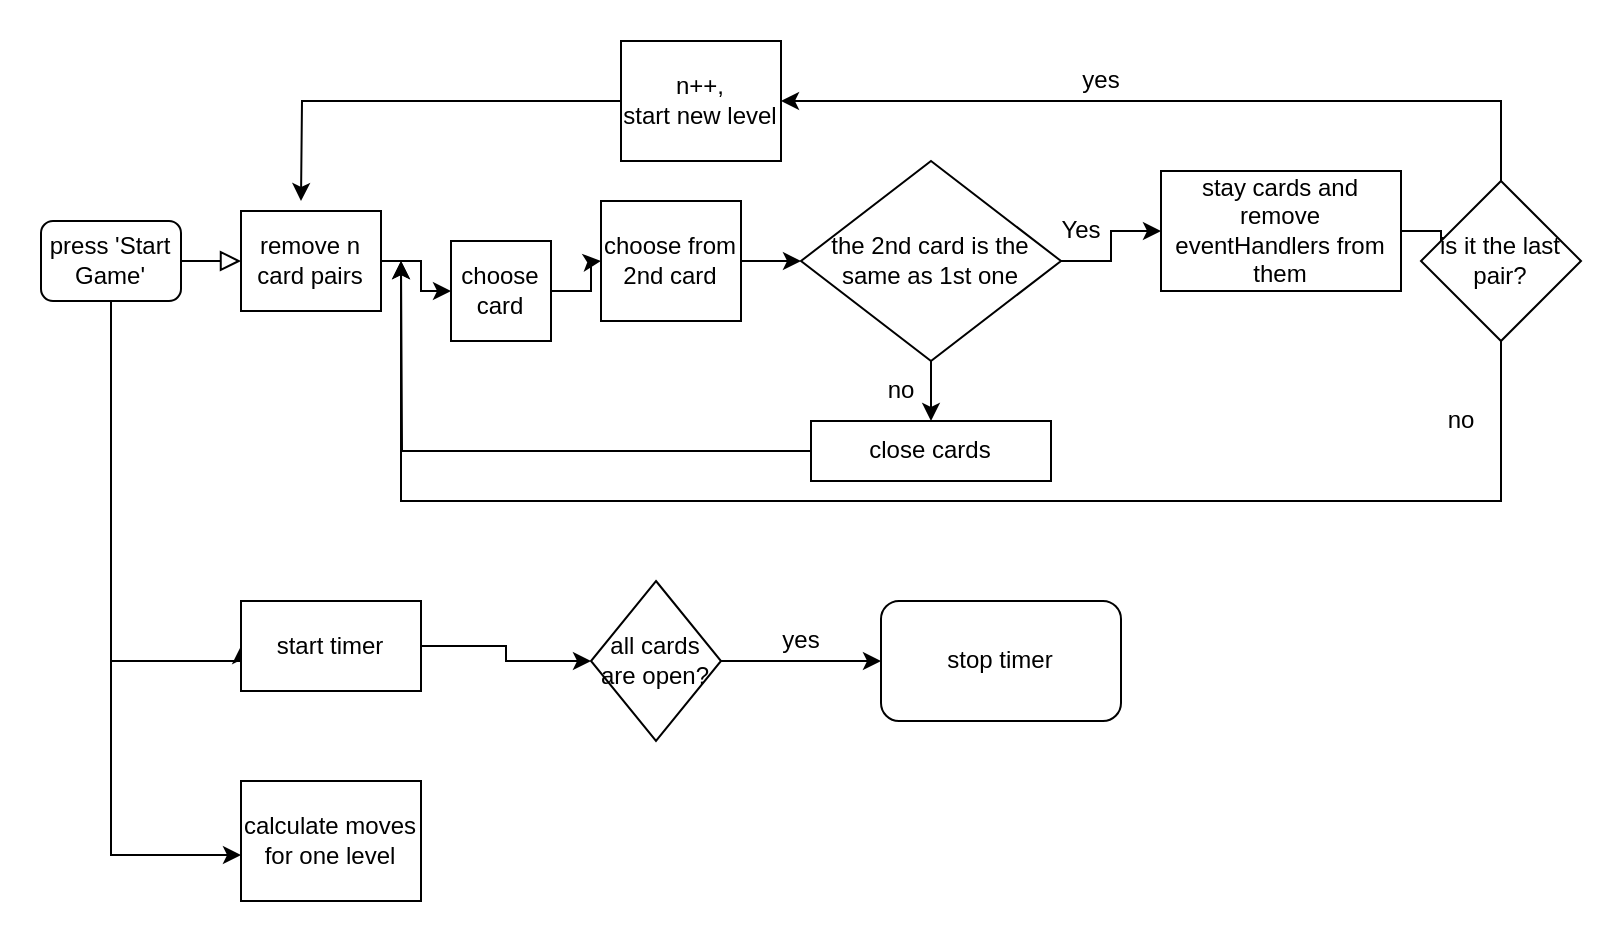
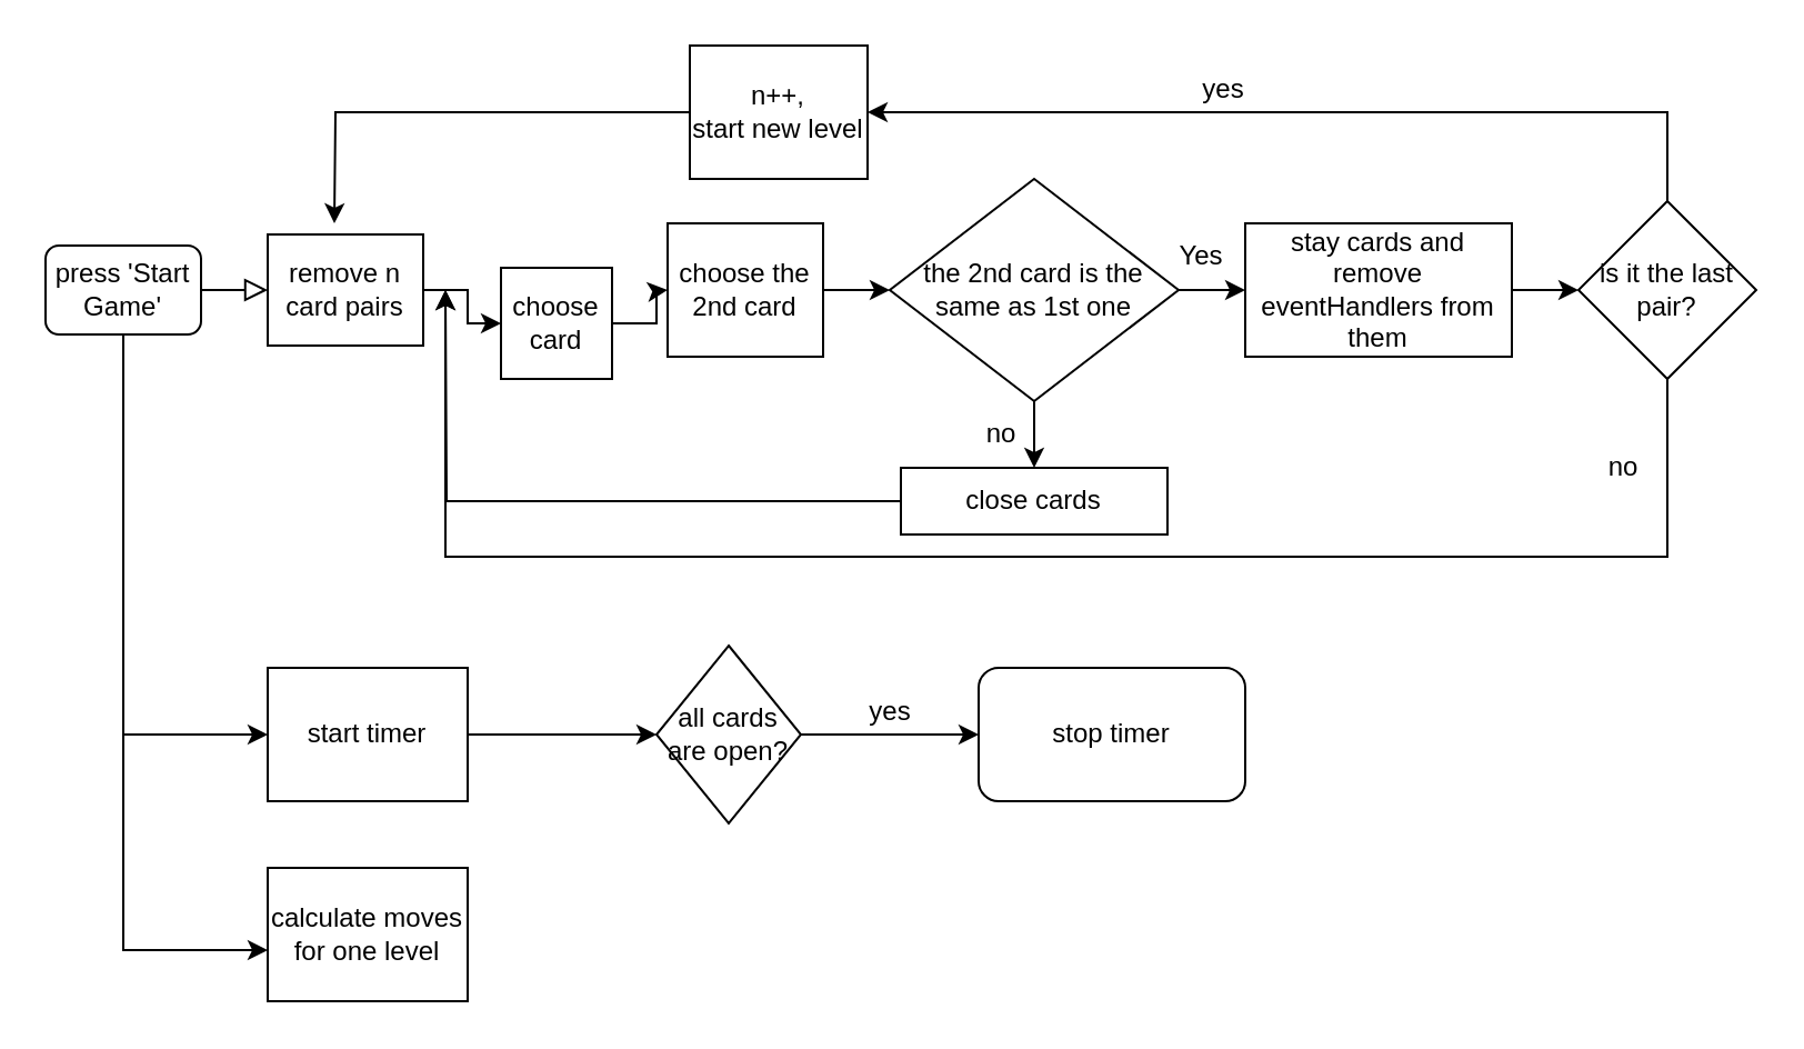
- <mxCell id="16" value="stay cards and remove eventHandlers from them" style="whiteSpace=wrap;html=1;rounded=0;" vertex="1" parent="1"><mxGeometry x="580" y="85" width="120" height="60" as="geometry" /></mxCell>
+ <mxCell id="16" value="stay cards and remove eventHandlers from them" style="whiteSpace=wrap;html=1;rounded=0;" vertex="1" parent="1"><mxGeometry x="560" y="100" width="120" height="60" as="geometry" /></mxCell>
- <mxCell id="11" value="choose from 2nd card" style="rounded=0;whiteSpace=wrap;html=1;" vertex="1" parent="1"><mxGeometry x="300" y="100" width="70" height="60" as="geometry" /></mxCell>
+ <mxCell id="11" value="choose the 2nd card" style="rounded=0;whiteSpace=wrap;html=1;" vertex="1" parent="1"><mxGeometry x="300" y="100" width="70" height="60" as="geometry" /></mxCell>
- <mxCell id="22" value="start timer " style="rounded=0;whiteSpace=wrap;html=1;" vertex="1" parent="1"><mxGeometry x="120" y="300" width="90" height="45" as="geometry" /></mxCell>
+ <mxCell id="22" value="start timer " style="rounded=0;whiteSpace=wrap;html=1;" vertex="1" parent="1"><mxGeometry x="120" y="300" width="90" height="60" as="geometry" /></mxCell>
